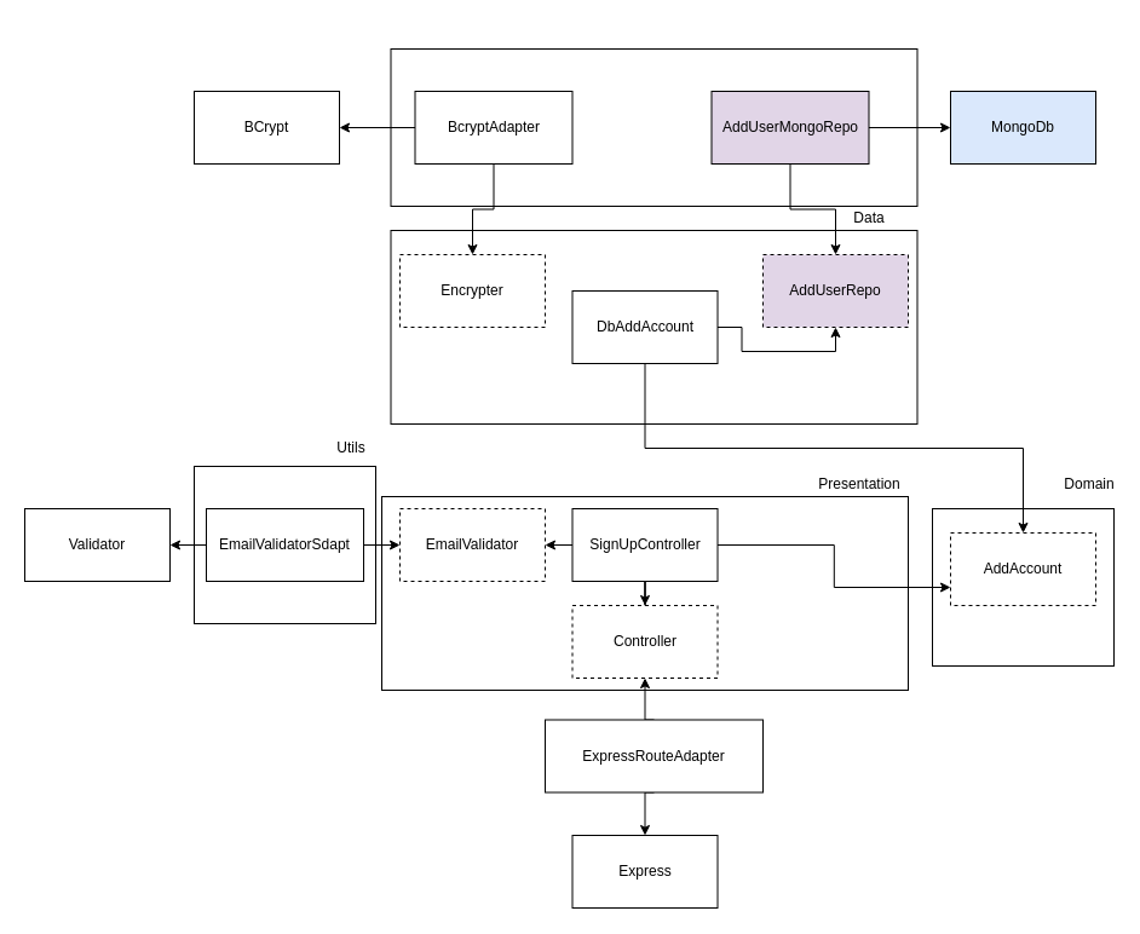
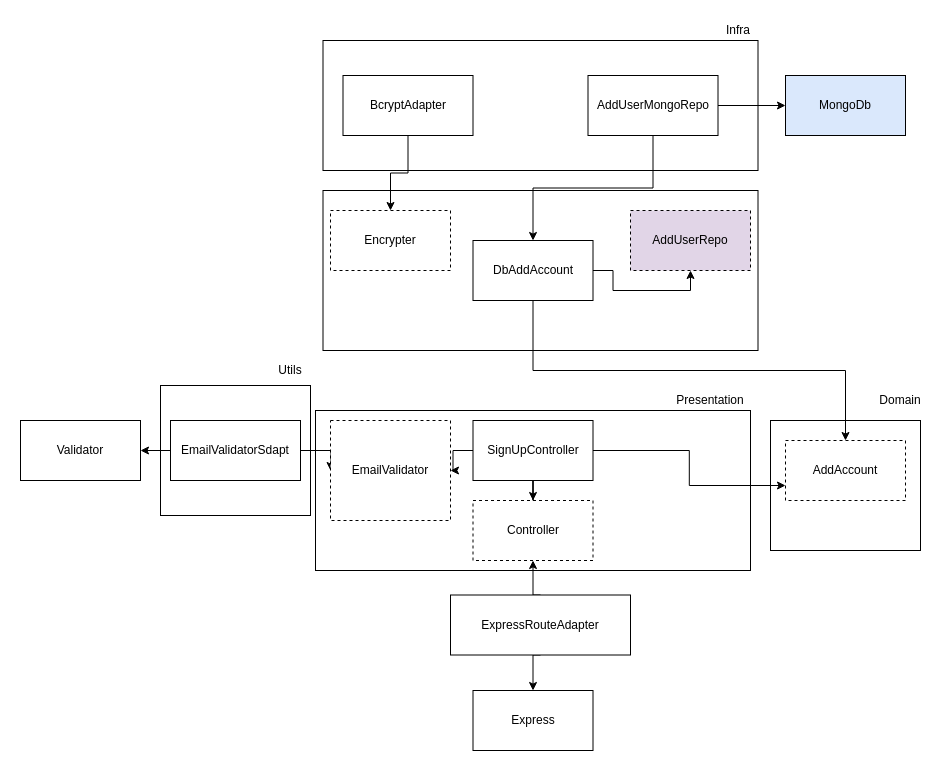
+ <mxCell id="31" value="Infra" style="text;html=1;strokeColor=none;fillColor=none;align=center;verticalAlign=middle;whiteSpace=wrap;rounded=0;" vertex="1" parent="1"><mxGeometry x="717.5" y="20" width="40" height="20" as="geometry" /></mxCell>
- <mxCell id="13" value="BCrypt&lt;br&gt;" style="rounded=0;whiteSpace=wrap;html=1;" vertex="1" parent="1"><mxGeometry x="160" y="75" width="120" height="60" as="geometry" /></mxCell>
- <mxCell id="32" style="edgeStyle=orthogonalEdgeStyle;rounded=0;orthogonalLoop=1;jettySize=auto;html=1;exitX=0;exitY=0.5;exitDx=0;exitDy=0;entryX=1;entryY=0.5;entryDx=0;entryDy=0;" edge="1" parent="1" source="34" target="13"><mxGeometry relative="1" as="geometry" /></mxCell>
- <mxCell id="38" value="AddUserMongoRepo" style="rounded=0;whiteSpace=wrap;html=1;fillColor=#e1d5e7;" vertex="1" parent="1"><mxGeometry x="587.5" y="75" width="130" height="60" as="geometry" /></mxCell>
+ <mxCell id="38" value="AddUserMongoRepo" style="rounded=0;whiteSpace=wrap;html=1;" vertex="1" parent="1"><mxGeometry x="587.5" y="75" width="130" height="60" as="geometry" /></mxCell>
- <mxCell id="37" style="edgeStyle=orthogonalEdgeStyle;rounded=0;orthogonalLoop=1;jettySize=auto;html=1;exitX=0.5;exitY=1;exitDx=0;exitDy=0;entryX=0.5;entryY=0;entryDx=0;entryDy=0;" edge="1" parent="1" source="38" target="39"><mxGeometry relative="1" as="geometry" /></mxCell>
+ <mxCell id="37" style="edgeStyle=orthogonalEdgeStyle;rounded=0;orthogonalLoop=1;jettySize=auto;html=1;exitX=0.5;exitY=1;exitDx=0;exitDy=0;" edge="1" parent="1" source="38" target="30"><mxGeometry relative="1" as="geometry" /></mxCell>
- <mxCell id="27" value="Data" style="text;html=1;strokeColor=none;fillColor=none;align=center;verticalAlign=middle;whiteSpace=wrap;rounded=0;" vertex="1" parent="1"><mxGeometry x="697.5" y="170" width="40" height="20" as="geometry" /></mxCell>
- <mxCell id="23" value="EmailValidator" style="rounded=0;whiteSpace=wrap;html=1;dashed=1;" vertex="1" parent="1"><mxGeometry x="330" y="420" width="120" height="60" as="geometry" /></mxCell>
+ <mxCell id="23" value="EmailValidator" style="rounded=0;whiteSpace=wrap;html=1;dashed=1;" vertex="1" parent="1"><mxGeometry x="330" y="420" width="120" height="100" as="geometry" /></mxCell>
